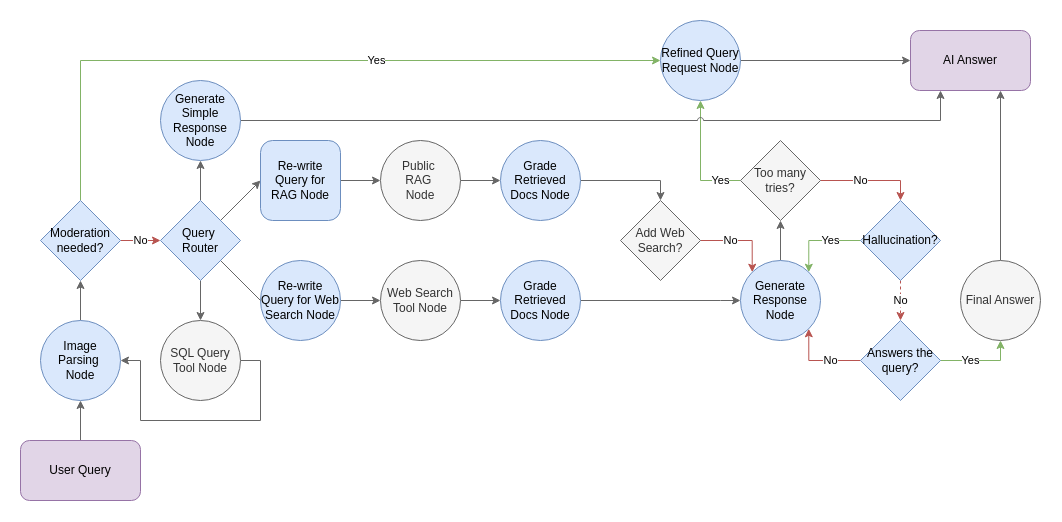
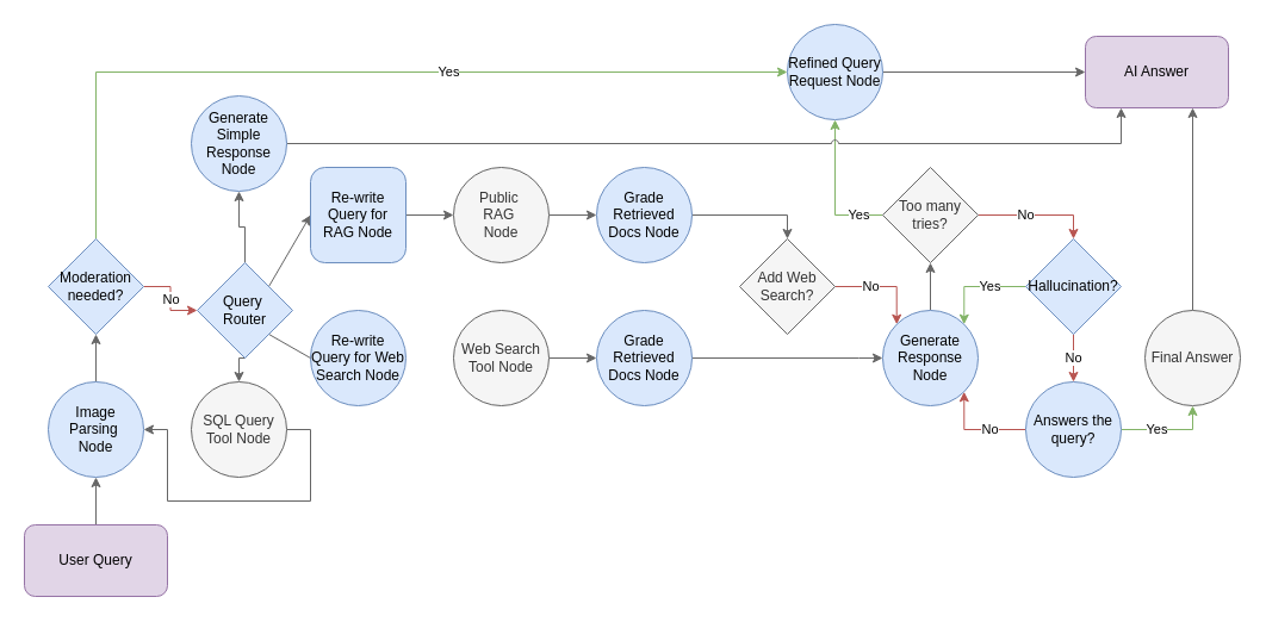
- <mxCell id="25" value="Query&amp;nbsp;&lt;div&gt;Router&lt;/div&gt;" style="rhombus;whiteSpace=wrap;html=1;fillColor=#dae8fc;strokeColor=#6c8ebf;rounded=0;shadow=0;labelBackgroundColor=none;movable=0;resizable=0;rotatable=0;deletable=0;editable=0;locked=1;connectable=0;" parent="1" vertex="1"><mxGeometry x="160" y="200" width="80" height="80" as="geometry" /></mxCell>
+ <mxCell id="25" value="Query&amp;nbsp;&lt;div&gt;Router&lt;/div&gt;" style="rhombus;whiteSpace=wrap;html=1;fillColor=#dae8fc;strokeColor=#6c8ebf;rounded=0;shadow=0;labelBackgroundColor=none;movable=0;resizable=0;rotatable=0;deletable=0;editable=0;locked=1;connectable=0;" parent="1" vertex="1"><mxGeometry x="165" y="220" width="80" height="80" as="geometry" /></mxCell>
- <mxCell id="15" value="No" style="edgeStyle=orthogonalEdgeStyle;rounded=0;orthogonalLoop=1;jettySize=auto;html=1;entryX=0.5;entryY=0;entryDx=0;entryDy=0;fillColor=#f8cecc;strokeColor=#b85450;movable=0;resizable=0;rotatable=0;deletable=0;editable=0;locked=1;connectable=0;exitX=0.5;exitY=1;exitDx=0;exitDy=0;dashed=1;" parent="1" source="17" target="20" edge="1"><mxGeometry relative="1" as="geometry"><Array as="points"><mxPoint x="900" y="320" /></Array><mxPoint as="offset" /></mxGeometry></mxCell>
+ <mxCell id="15" value="No" style="edgeStyle=orthogonalEdgeStyle;rounded=0;orthogonalLoop=1;jettySize=auto;html=1;entryX=0.5;entryY=0;entryDx=0;entryDy=0;fillColor=#f8cecc;strokeColor=#b85450;movable=0;resizable=0;rotatable=0;deletable=0;editable=0;locked=1;connectable=0;exitX=0.5;exitY=1;exitDx=0;exitDy=0;" parent="1" source="17" target="20" edge="1"><mxGeometry relative="1" as="geometry"><Array as="points"><mxPoint x="900" y="320" /></Array><mxPoint as="offset" /></mxGeometry></mxCell>
- <mxCell id="10" style="rounded=0;orthogonalLoop=1;jettySize=auto;html=1;fillColor=#f5f5f5;strokeColor=#666666;edgeStyle=orthogonalEdgeStyle;exitX=1;exitY=0.5;exitDx=0;exitDy=0;entryX=0;entryY=0.5;entryDx=0;entryDy=0;movable=0;resizable=0;rotatable=0;deletable=0;editable=0;locked=1;connectable=0;" parent="1" source="11" target="13" edge="1"><mxGeometry relative="1" as="geometry"><mxPoint x="280" y="450" as="sourcePoint" /><mxPoint x="870" y="580" as="targetPoint" /><Array as="points"><mxPoint x="380" y="300" /></Array></mxGeometry></mxCell>
- <mxCell id="20" value="Answers the query?" style="rhombus;whiteSpace=wrap;html=1;fillColor=#dae8fc;strokeColor=#6c8ebf;labelBackgroundColor=none;movable=0;resizable=0;rotatable=0;deletable=0;editable=0;locked=1;connectable=0;" parent="1" vertex="1"><mxGeometry x="860" y="320" width="80" height="80" as="geometry" /></mxCell>
+ <mxCell id="20" value="Answers the query?" style="ellipse;whiteSpace=wrap;html=1;fillColor=#dae8fc;strokeColor=#6c8ebf;labelBackgroundColor=none;movable=0;resizable=0;rotatable=0;deletable=0;editable=0;locked=1;connectable=0;" parent="1" vertex="1"><mxGeometry x="860" y="320" width="80" height="80" as="geometry" /></mxCell>
